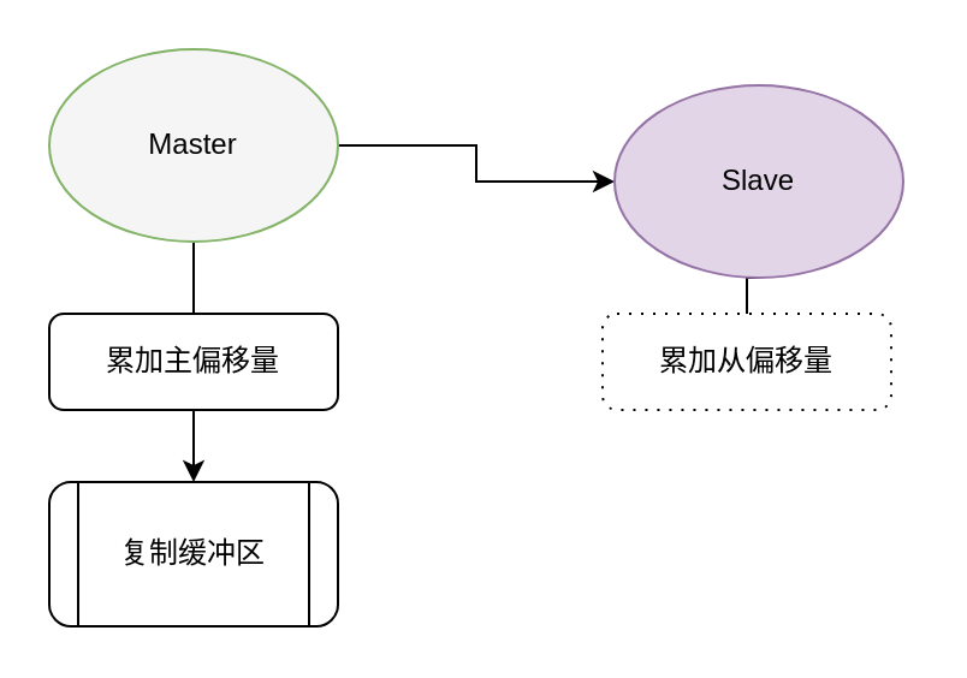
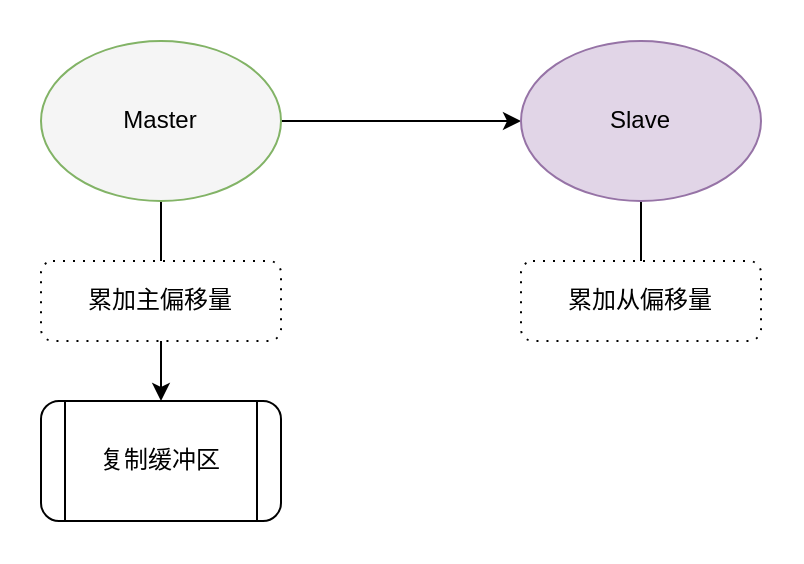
- <mxCell id="6" value="Slave" style="ellipse;whiteSpace=wrap;html=1;fillColor=#e1d5e7;strokeColor=#9673a6;" vertex="1" parent="1"><mxGeometry x="255" y="35" width="120" height="80" as="geometry" /></mxCell>
+ <mxCell id="6" value="Slave" style="ellipse;whiteSpace=wrap;html=1;fillColor=#e1d5e7;strokeColor=#9673a6;" vertex="1" parent="1"><mxGeometry x="260" y="20" width="120" height="80" as="geometry" /></mxCell>
- <mxCell id="8" value="累加主偏移量" style="rounded=1;whiteSpace=wrap;html=1;dashed=0;dashPattern=1 4;glass=1;sketch=0;fillColor=none;" vertex="1" parent="1"><mxGeometry x="20" y="130" width="120" height="40" as="geometry" /></mxCell>
+ <mxCell id="8" value="累加主偏移量" style="rounded=1;whiteSpace=wrap;html=1;dashed=1;dashPattern=1 4;glass=1;sketch=0;fillColor=none;" vertex="1" parent="1"><mxGeometry x="20" y="130" width="120" height="40" as="geometry" /></mxCell>
- <mxCell id="9" value="累加从偏移量" style="rounded=1;whiteSpace=wrap;html=1;dashed=1;dashPattern=1 4;glass=1;sketch=0;fillColor=none;" vertex="1" parent="1"><mxGeometry x="250" y="130" width="120" height="40" as="geometry" /></mxCell>
+ <mxCell id="9" value="累加从偏移量" style="rounded=1;whiteSpace=wrap;html=1;dashed=1;dashPattern=1 4;glass=1;sketch=0;fillColor=none;" vertex="1" parent="1"><mxGeometry x="260" y="130" width="120" height="40" as="geometry" /></mxCell>
